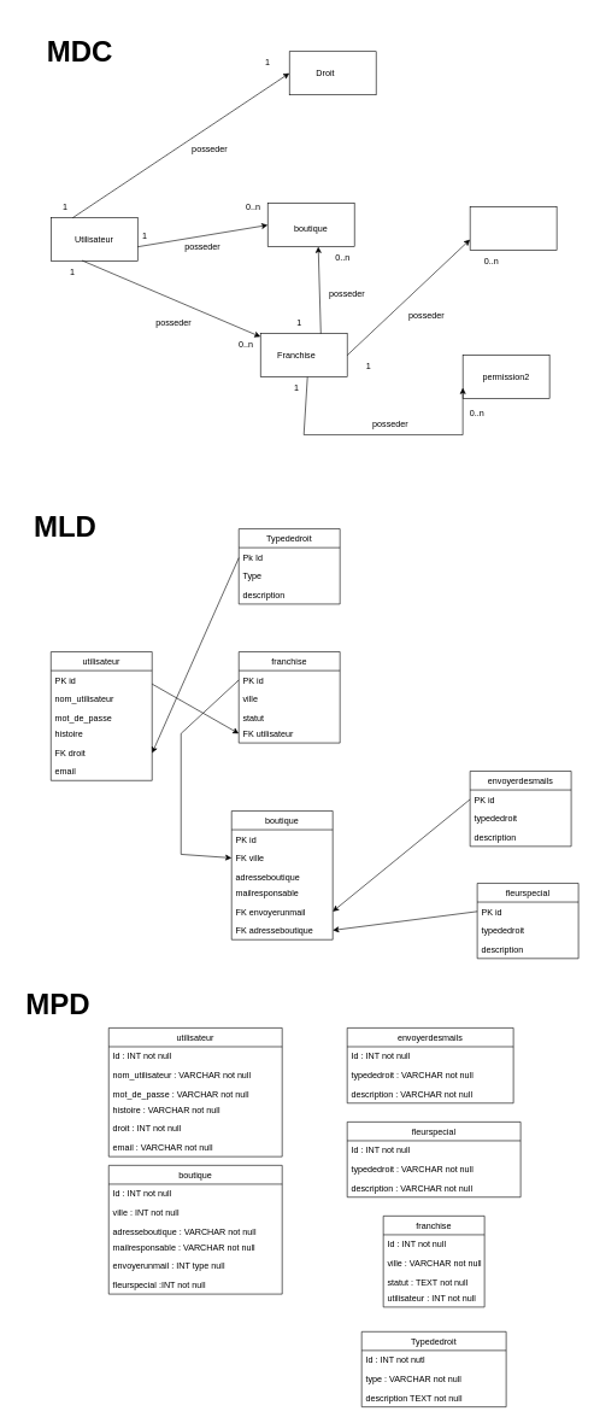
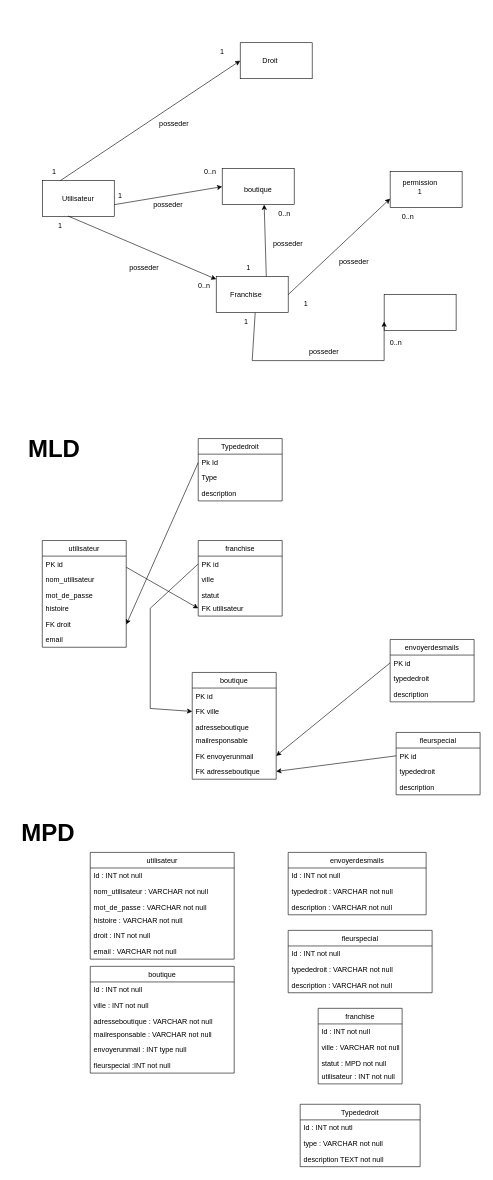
- <mxCell id="32" value="MDC" style="text;align=center;fontStyle=1;verticalAlign=middle;spacingLeft=3;spacingRight=3;strokeColor=none;rotatable=0;points=[[0,0.5],[1,0.5]];portConstraint=eastwest;fontSize=40;" parent="1" vertex="1"><mxGeometry x="20" y="20" width="180" height="90" as="geometry" /></mxCell>
+ <mxCell id="11" value="permission 1" style="text;html=1;strokeColor=none;fillColor=none;align=center;verticalAlign=middle;whiteSpace=wrap;rounded=0;" parent="1" vertex="1"><mxGeometry x="670" y="295" width="60" height="30" as="geometry" /></mxCell>
- <mxCell id="59" value="permission2" style="text;html=1;strokeColor=none;fillColor=none;align=center;verticalAlign=middle;whiteSpace=wrap;rounded=0;fontSize=12;" parent="1" vertex="1"><mxGeometry x="670" y="505" width="60" height="30" as="geometry" /></mxCell>
- <mxCell id="33" value="MLD" style="text;align=center;fontStyle=1;verticalAlign=middle;spacingLeft=3;spacingRight=3;strokeColor=none;rotatable=0;points=[[0,0.5],[1,0.5]];portConstraint=eastwest;fontSize=40;" parent="1" vertex="1"><mxGeometry x="50" y="710" width="80" height="26" as="geometry" /></mxCell>
+ <mxCell id="33" value="MLD" style="text;align=center;fontStyle=1;verticalAlign=middle;spacingLeft=3;spacingRight=3;strokeColor=none;rotatable=0;points=[[0,0.5],[1,0.5]];portConstraint=eastwest;fontSize=40;" parent="1" vertex="1"><mxGeometry x="50" y="730" width="80" height="26" as="geometry" /></mxCell>
- <mxCell id="91" value="statut : TEXT not null" style="text;strokeColor=none;fillColor=none;align=left;verticalAlign=top;spacingLeft=4;spacingRight=4;overflow=hidden;rotatable=0;points=[[0,0.5],[1,0.5]];portConstraint=eastwest;fontSize=12;" parent="88" vertex="1"><mxGeometry y="78" width="140" height="22" as="geometry" /></mxCell>
+ <mxCell id="91" value="statut : MPD not null" style="text;strokeColor=none;fillColor=none;align=left;verticalAlign=top;spacingLeft=4;spacingRight=4;overflow=hidden;rotatable=0;points=[[0,0.5],[1,0.5]];portConstraint=eastwest;fontSize=12;" parent="88" vertex="1"><mxGeometry y="78" width="140" height="22" as="geometry" /></mxCell>
